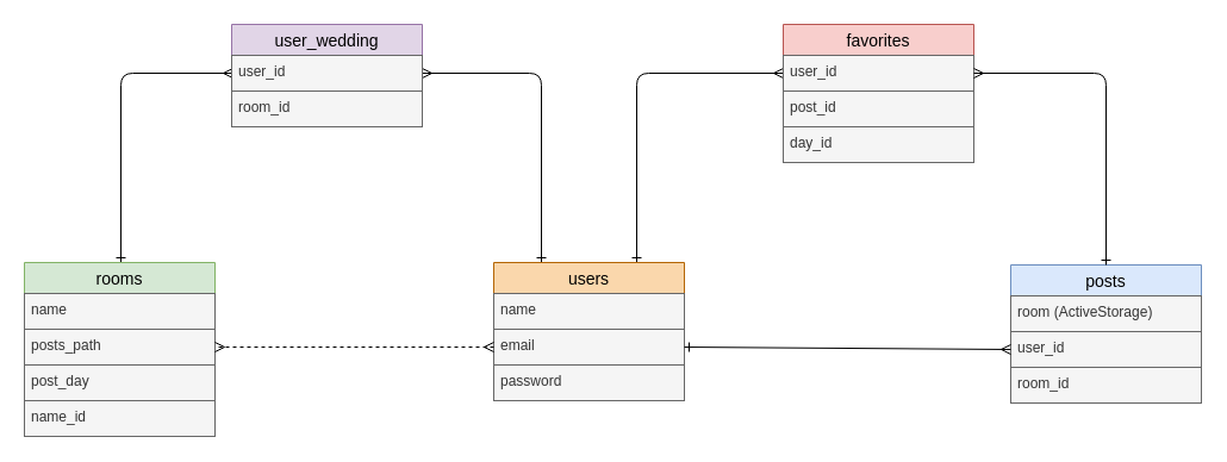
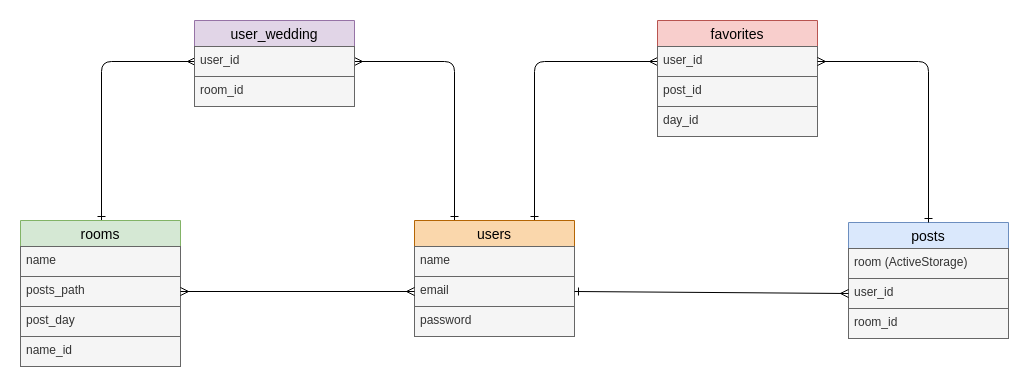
- <mxCell id="25" style="edgeStyle=none;html=1;exitX=0;exitY=0.5;exitDx=0;exitDy=0;entryX=1;entryY=0.5;entryDx=0;entryDy=0;endArrow=ERmany;endFill=0;startArrow=ERmany;startFill=0;fontColor=#000000;strokeColor=#000000;dashed=1;" parent="1" source="10" target="19" edge="1"><mxGeometry relative="1" as="geometry" /></mxCell>
+ <mxCell id="25" style="edgeStyle=none;html=1;exitX=0;exitY=0.5;exitDx=0;exitDy=0;entryX=1;entryY=0.5;entryDx=0;entryDy=0;endArrow=ERmany;endFill=0;startArrow=ERmany;startFill=0;fontColor=#000000;strokeColor=#000000;" parent="1" source="10" target="19" edge="1"><mxGeometry relative="1" as="geometry" /></mxCell>
